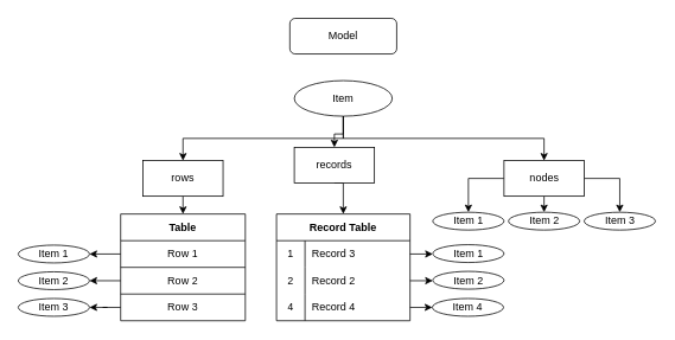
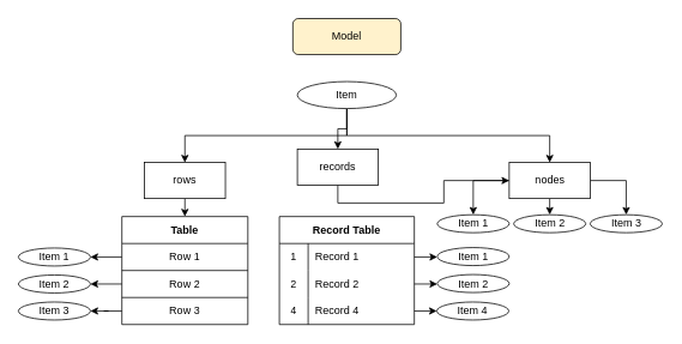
- <mxCell id="2" value="Model" style="rounded=1;whiteSpace=wrap;html=1;" parent="1" vertex="1"><mxGeometry x="325" y="20" width="120" height="40" as="geometry" /></mxCell>
+ <mxCell id="2" value="Model" style="rounded=1;whiteSpace=wrap;html=1;fillColor=#fff2cc;" parent="1" vertex="1"><mxGeometry x="325" y="20" width="120" height="40" as="geometry" /></mxCell>
- <mxCell id="6" value="Item" style="ellipse;whiteSpace=wrap;html=1;" parent="1" vertex="1"><mxGeometry x="330" y="90" width="110" height="40" as="geometry" /></mxCell>
+ <mxCell id="6" value="Item" style="ellipse;whiteSpace=wrap;html=1;" parent="1" vertex="1"><mxGeometry x="330" y="90" width="110" height="30" as="geometry" /></mxCell>
- <mxCell id="9" style="edgeStyle=orthogonalEdgeStyle;rounded=0;orthogonalLoop=1;jettySize=auto;html=1;exitX=0.5;exitY=1;exitDx=0;exitDy=0;entryX=0.5;entryY=0;entryDx=0;entryDy=0;" edge="1" parent="1" source="10" target="15"><mxGeometry relative="1" as="geometry" /></mxCell>
+ <mxCell id="9" style="edgeStyle=orthogonalEdgeStyle;rounded=0;orthogonalLoop=1;jettySize=auto;html=1;exitX=0.5;exitY=1;exitDx=0;exitDy=0;" edge="1" parent="1" source="10" target="14"><mxGeometry relative="1" as="geometry" /></mxCell>
- <mxCell id="18" value="Record 3" style="shape=partialRectangle;html=1;whiteSpace=wrap;connectable=0;fillColor=none;top=0;left=0;bottom=0;right=0;align=left;spacingLeft=6;overflow=hidden;" vertex="1" parent="16"><mxGeometry x="32" width="118" height="30" as="geometry"><mxRectangle width="118" height="30" as="alternateBounds" /></mxGeometry></mxCell>
+ <mxCell id="18" value="Record 1" style="shape=partialRectangle;html=1;whiteSpace=wrap;connectable=0;fillColor=none;top=0;left=0;bottom=0;right=0;align=left;spacingLeft=6;overflow=hidden;" vertex="1" parent="16"><mxGeometry x="32" width="118" height="30" as="geometry"><mxRectangle width="118" height="30" as="alternateBounds" /></mxGeometry></mxCell>
